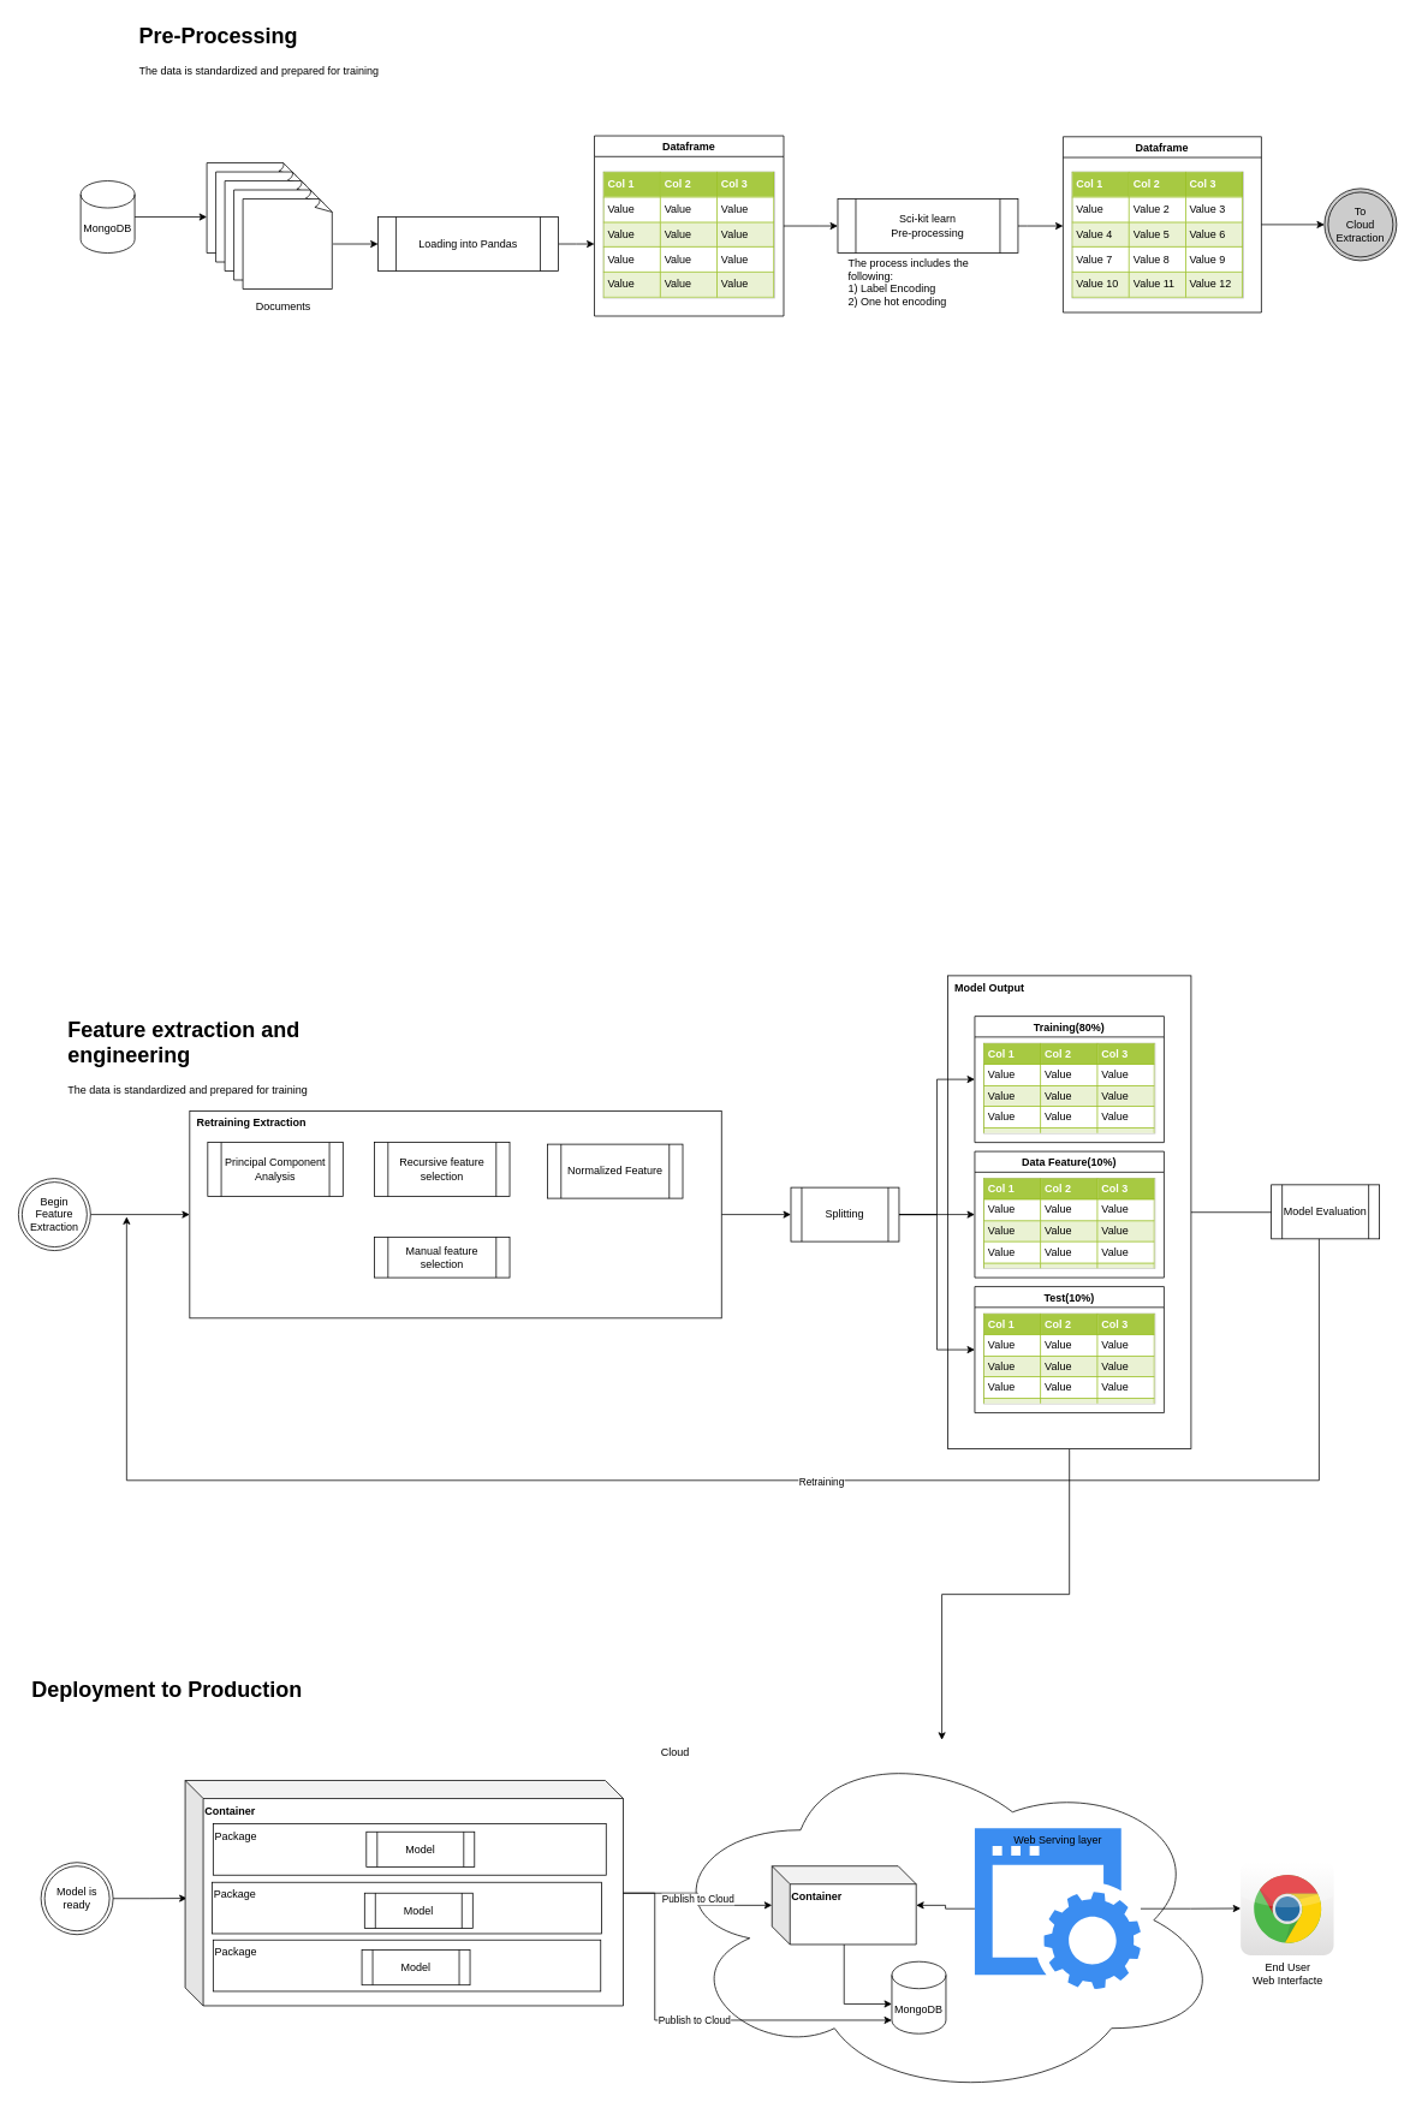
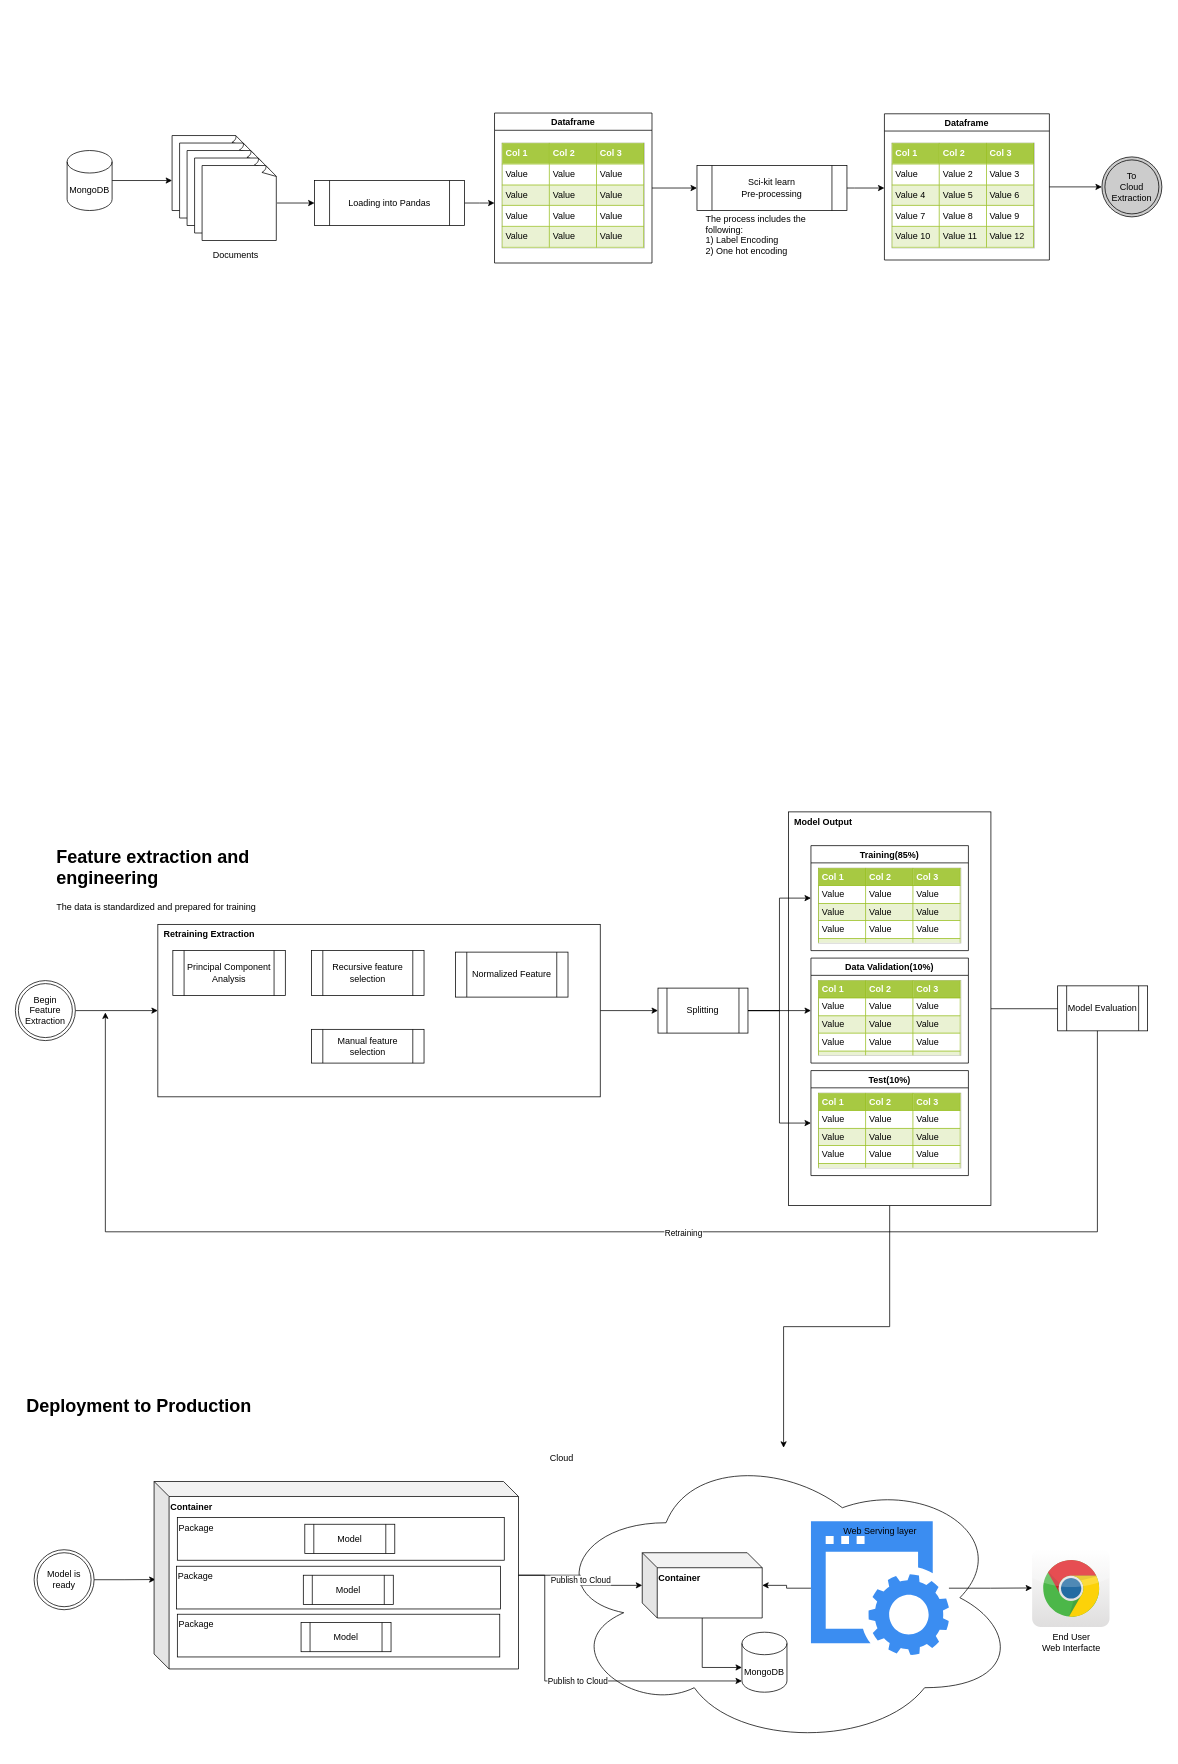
- <mxCell id="25" value="&lt;h1&gt;Pre-Processing&lt;/h1&gt;&lt;div&gt;The data is standardized and prepared for training&lt;/div&gt;" style="text;html=1;strokeColor=none;fillColor=none;spacing=5;spacingTop=-20;whiteSpace=wrap;overflow=hidden;rounded=0;" vertex="1" parent="1"><mxGeometry x="149" y="20" width="380" height="120" as="geometry" /></mxCell>
- <mxCell id="35" value="Training(80%)" style="swimlane;" vertex="1" parent="1"><mxGeometry x="1081" y="1127" width="210" height="140" as="geometry" /></mxCell>
+ <mxCell id="35" value="Training(85%)" style="swimlane;" vertex="1" parent="1"><mxGeometry x="1081" y="1127" width="210" height="140" as="geometry" /></mxCell>
- <mxCell id="37" value="Data Feature(10%)" style="swimlane;" vertex="1" parent="1"><mxGeometry x="1081" y="1277" width="210" height="140" as="geometry" /></mxCell>
+ <mxCell id="37" value="Data Validation(10%)" style="swimlane;" vertex="1" parent="1"><mxGeometry x="1081" y="1277" width="210" height="140" as="geometry" /></mxCell>
